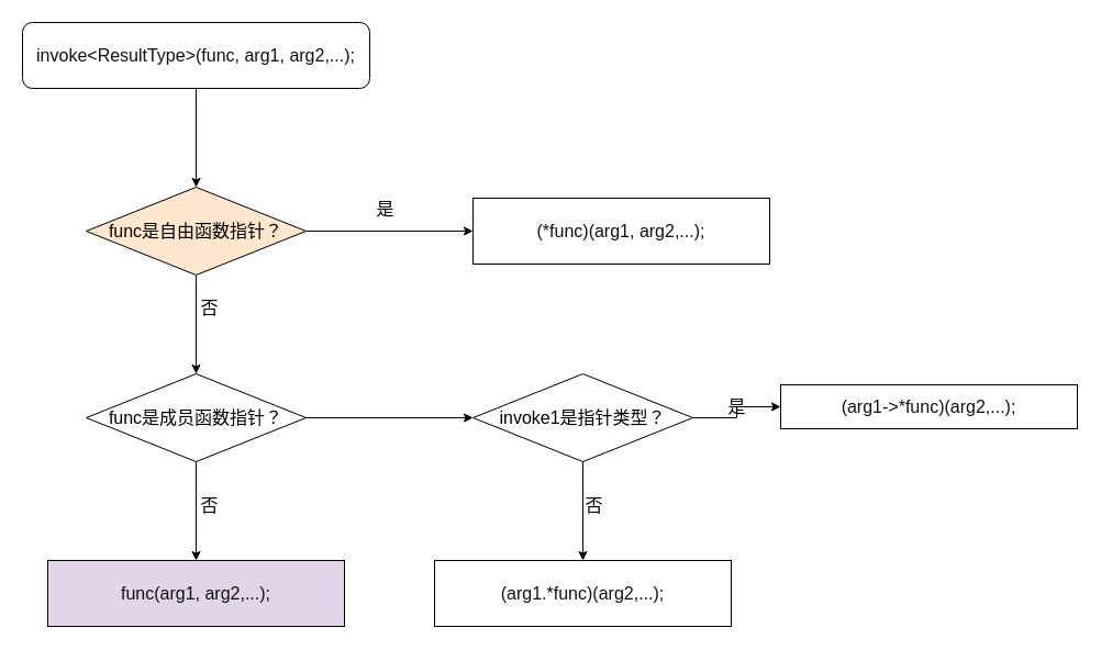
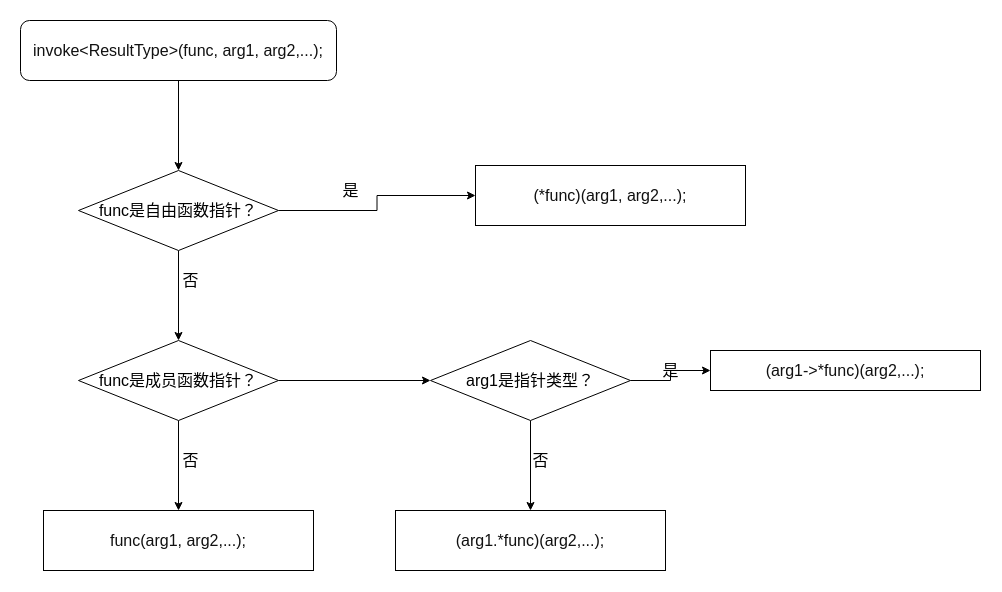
- <mxCell id="10" value="&lt;font style=&quot;font-size: 16px;&quot;&gt;func是自由函数指针？&lt;/font&gt;" style="rhombus;whiteSpace=wrap;html=1;fillColor=#ffe6cc;" vertex="1" parent="1"><mxGeometry x="78" y="170" width="200" height="80" as="geometry" /></mxCell>
+ <mxCell id="10" value="&lt;font style=&quot;font-size: 16px;&quot;&gt;func是自由函数指针？&lt;/font&gt;" style="rhombus;whiteSpace=wrap;html=1;" vertex="1" parent="1"><mxGeometry x="78" y="170" width="200" height="80" as="geometry" /></mxCell>
- <mxCell id="4" value="&lt;span style=&quot;color: rgb(17, 17, 17); font-family: &amp;quot;Microsoft YaHei&amp;quot;, Arial, Helvetica, sans-serif; font-size: 16px; text-align: left;&quot;&gt;(*func)(arg1, arg2,...);&lt;/span&gt;" style="rounded=0;whiteSpace=wrap;html=1;" vertex="1" parent="1"><mxGeometry x="430" y="180" width="270" height="60" as="geometry" /></mxCell>
+ <mxCell id="4" value="&lt;span style=&quot;color: rgb(17, 17, 17); font-family: &amp;quot;Microsoft YaHei&amp;quot;, Arial, Helvetica, sans-serif; font-size: 16px; text-align: left;&quot;&gt;(*func)(arg1, arg2,...);&lt;/span&gt;" style="rounded=0;whiteSpace=wrap;html=1;" vertex="1" parent="1"><mxGeometry x="475" y="165" width="270" height="60" as="geometry" /></mxCell>
- <mxCell id="19" value="&lt;font style=&quot;font-size: 16px;&quot;&gt;invoke1是指针类型？&lt;/font&gt;" style="rhombus;whiteSpace=wrap;html=1;" vertex="1" parent="1"><mxGeometry x="430" y="340" width="200" height="80" as="geometry" /></mxCell>
+ <mxCell id="19" value="&lt;font style=&quot;font-size: 16px;&quot;&gt;arg1是指针类型？&lt;/font&gt;" style="rhombus;whiteSpace=wrap;html=1;" vertex="1" parent="1"><mxGeometry x="430" y="340" width="200" height="80" as="geometry" /></mxCell>
- <mxCell id="6" value="&lt;span style=&quot;color: rgb(17, 17, 17); font-family: &amp;quot;Microsoft YaHei&amp;quot;, Arial, Helvetica, sans-serif; font-size: 16px; text-align: left;&quot;&gt;func(arg1, arg2,...);&lt;/span&gt;" style="rounded=0;whiteSpace=wrap;html=1;fillColor=#e1d5e7;" vertex="1" parent="1"><mxGeometry x="43" y="510" width="270" height="60" as="geometry" /></mxCell>
+ <mxCell id="6" value="&lt;span style=&quot;color: rgb(17, 17, 17); font-family: &amp;quot;Microsoft YaHei&amp;quot;, Arial, Helvetica, sans-serif; font-size: 16px; text-align: left;&quot;&gt;func(arg1, arg2,...);&lt;/span&gt;" style="rounded=0;whiteSpace=wrap;html=1;" vertex="1" parent="1"><mxGeometry x="43" y="510" width="270" height="60" as="geometry" /></mxCell>
